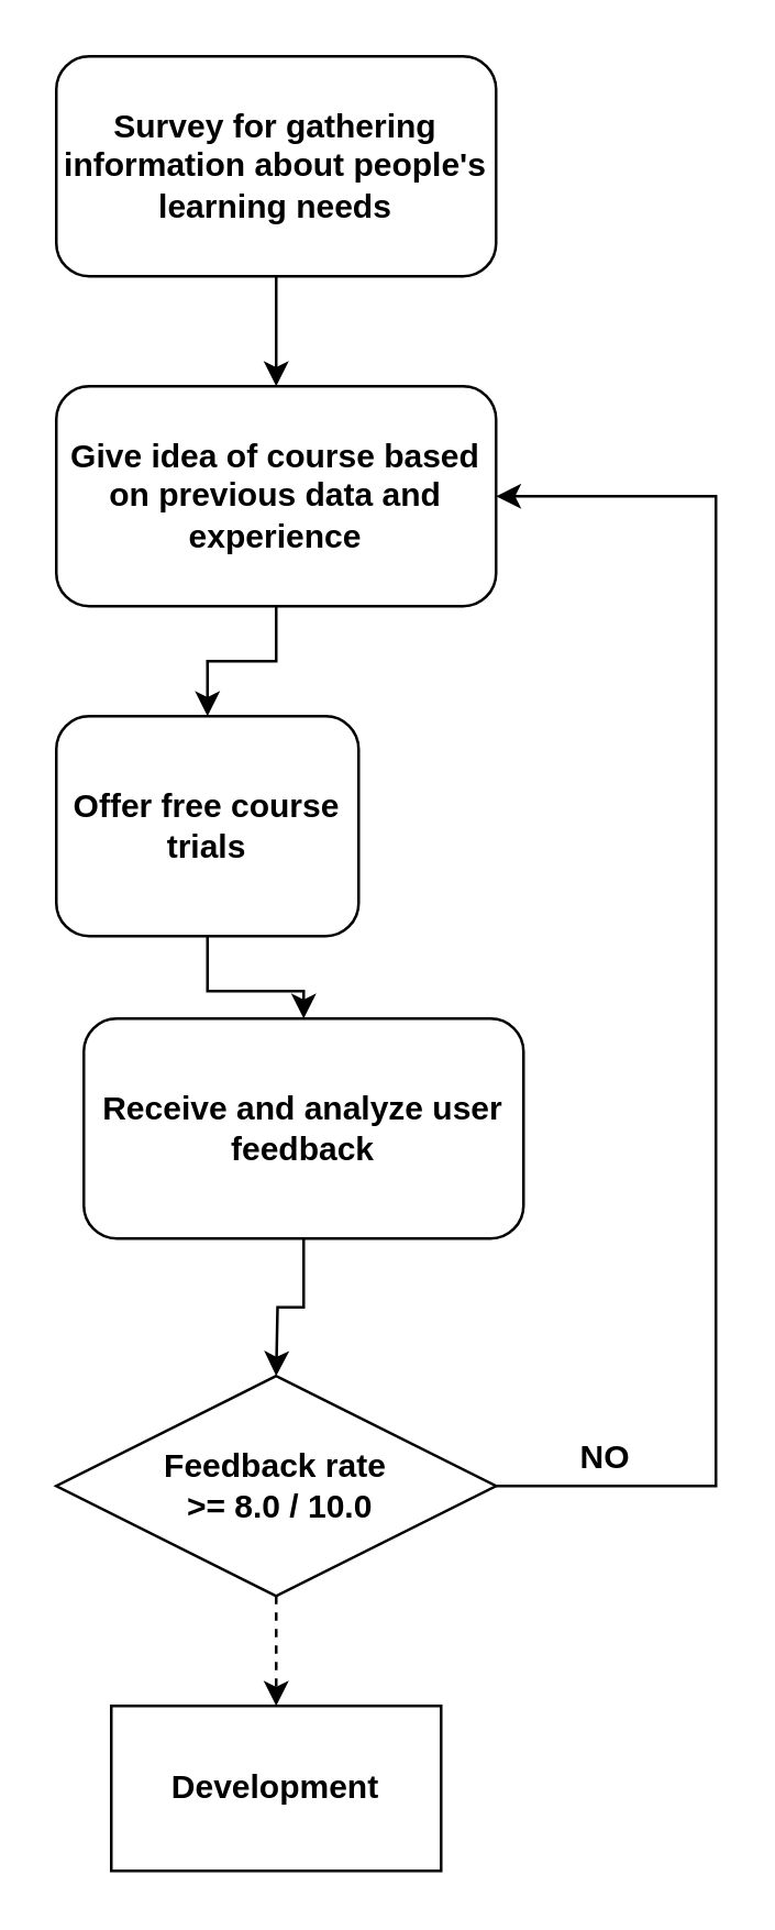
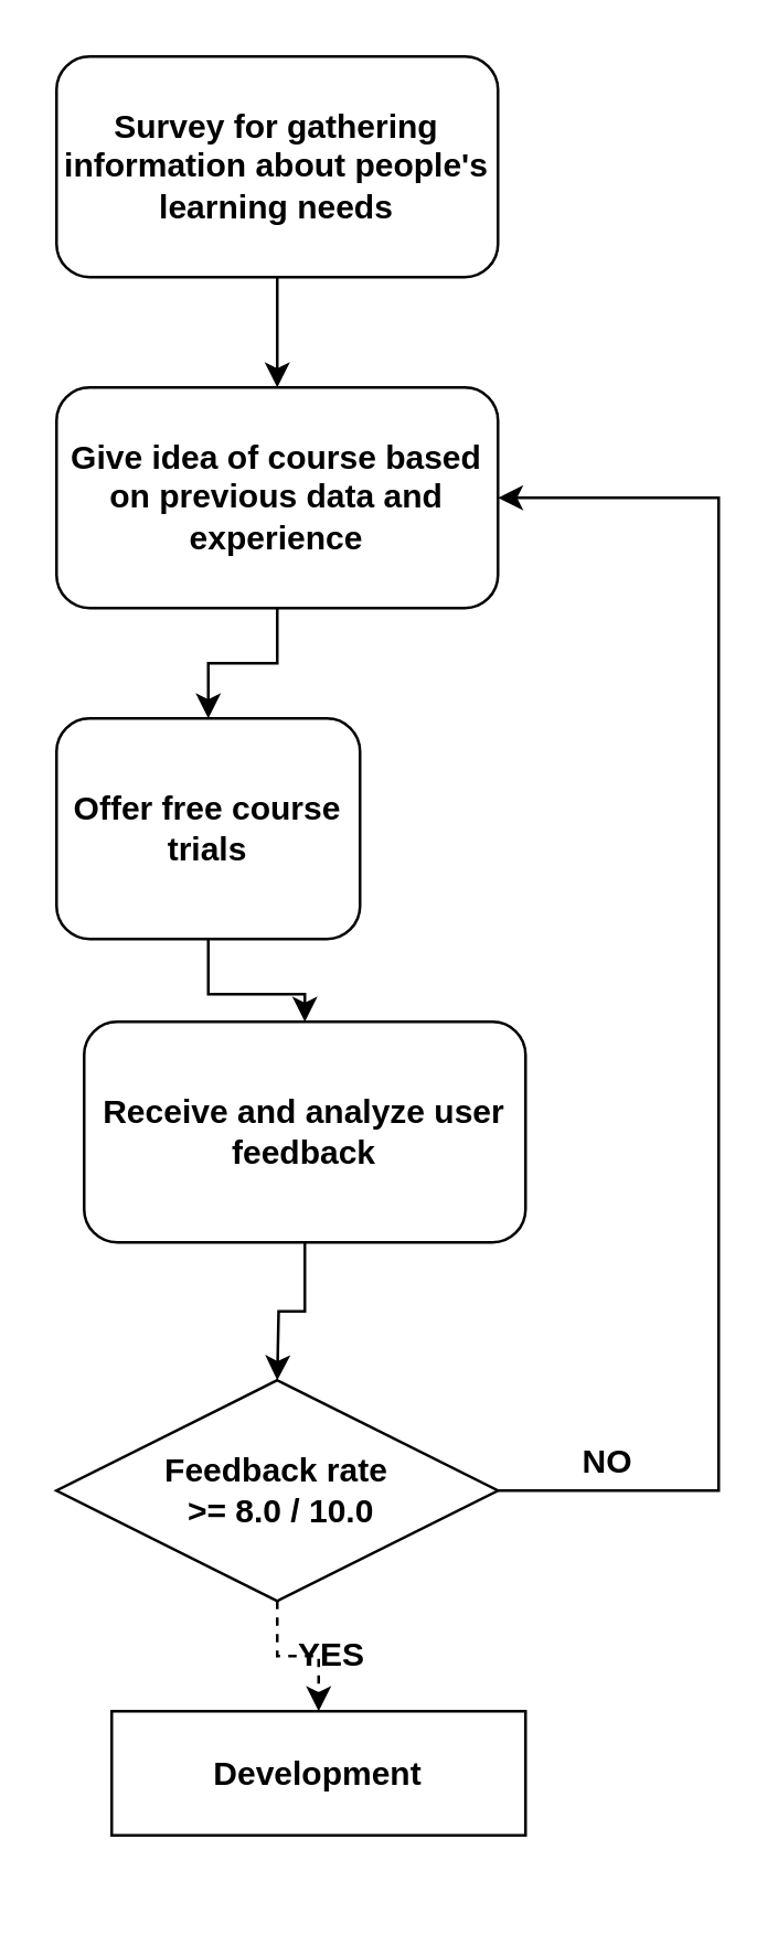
+ <mxCell id="15" value="&lt;b&gt;YES&lt;/b&gt;" style="text;html=1;strokeColor=none;fillColor=none;align=center;verticalAlign=middle;whiteSpace=wrap;rounded=0;" vertex="1" parent="1"><mxGeometry y="590" width="40" height="20" as="geometry" x="100" /></mxCell>
- <mxCell id="14" value="&lt;b&gt;Development&lt;/b&gt;" style="rounded=0;whiteSpace=wrap;html=1;" vertex="1" parent="1"><mxGeometry x="40" y="620" width="120" height="60" as="geometry" /></mxCell>
+ <mxCell id="14" value="&lt;b&gt;Development&lt;/b&gt;" style="rounded=0;whiteSpace=wrap;html=1;" vertex="1" parent="1"><mxGeometry x="40" y="620" width="150" height="45" as="geometry" /></mxCell>
